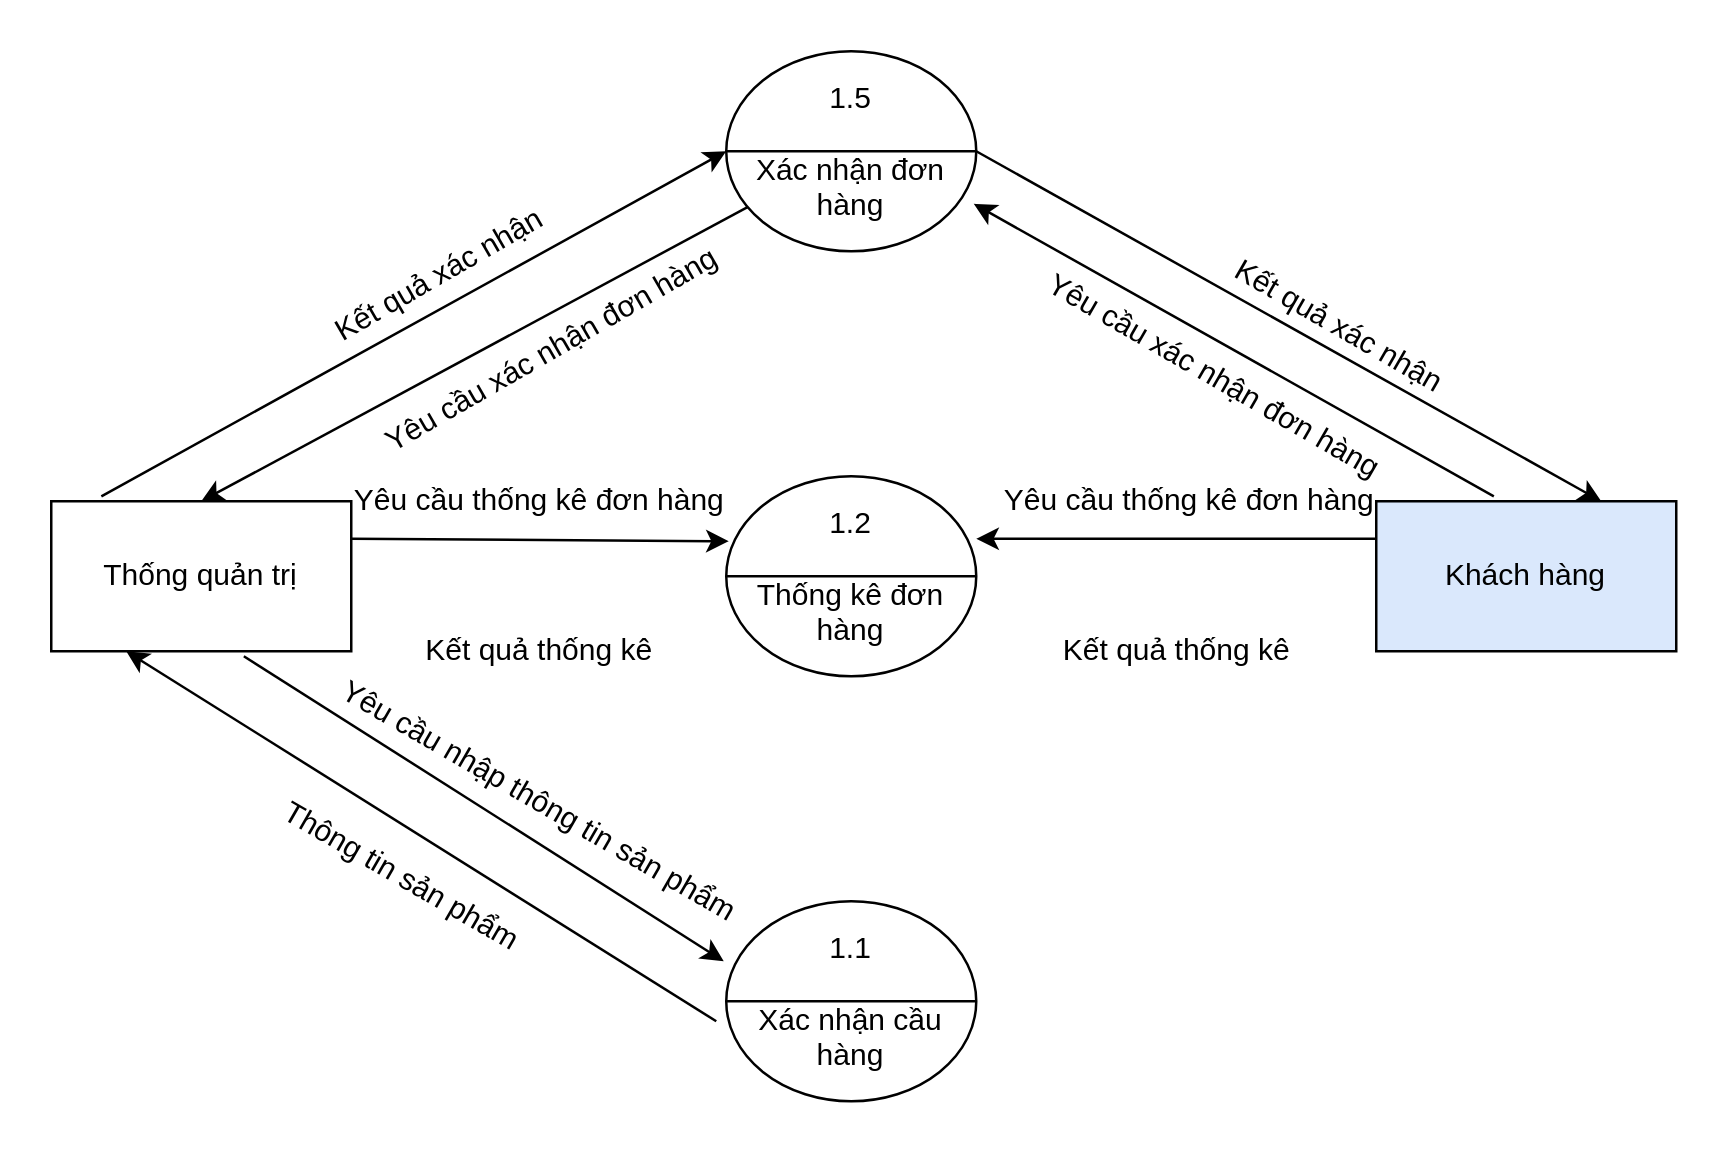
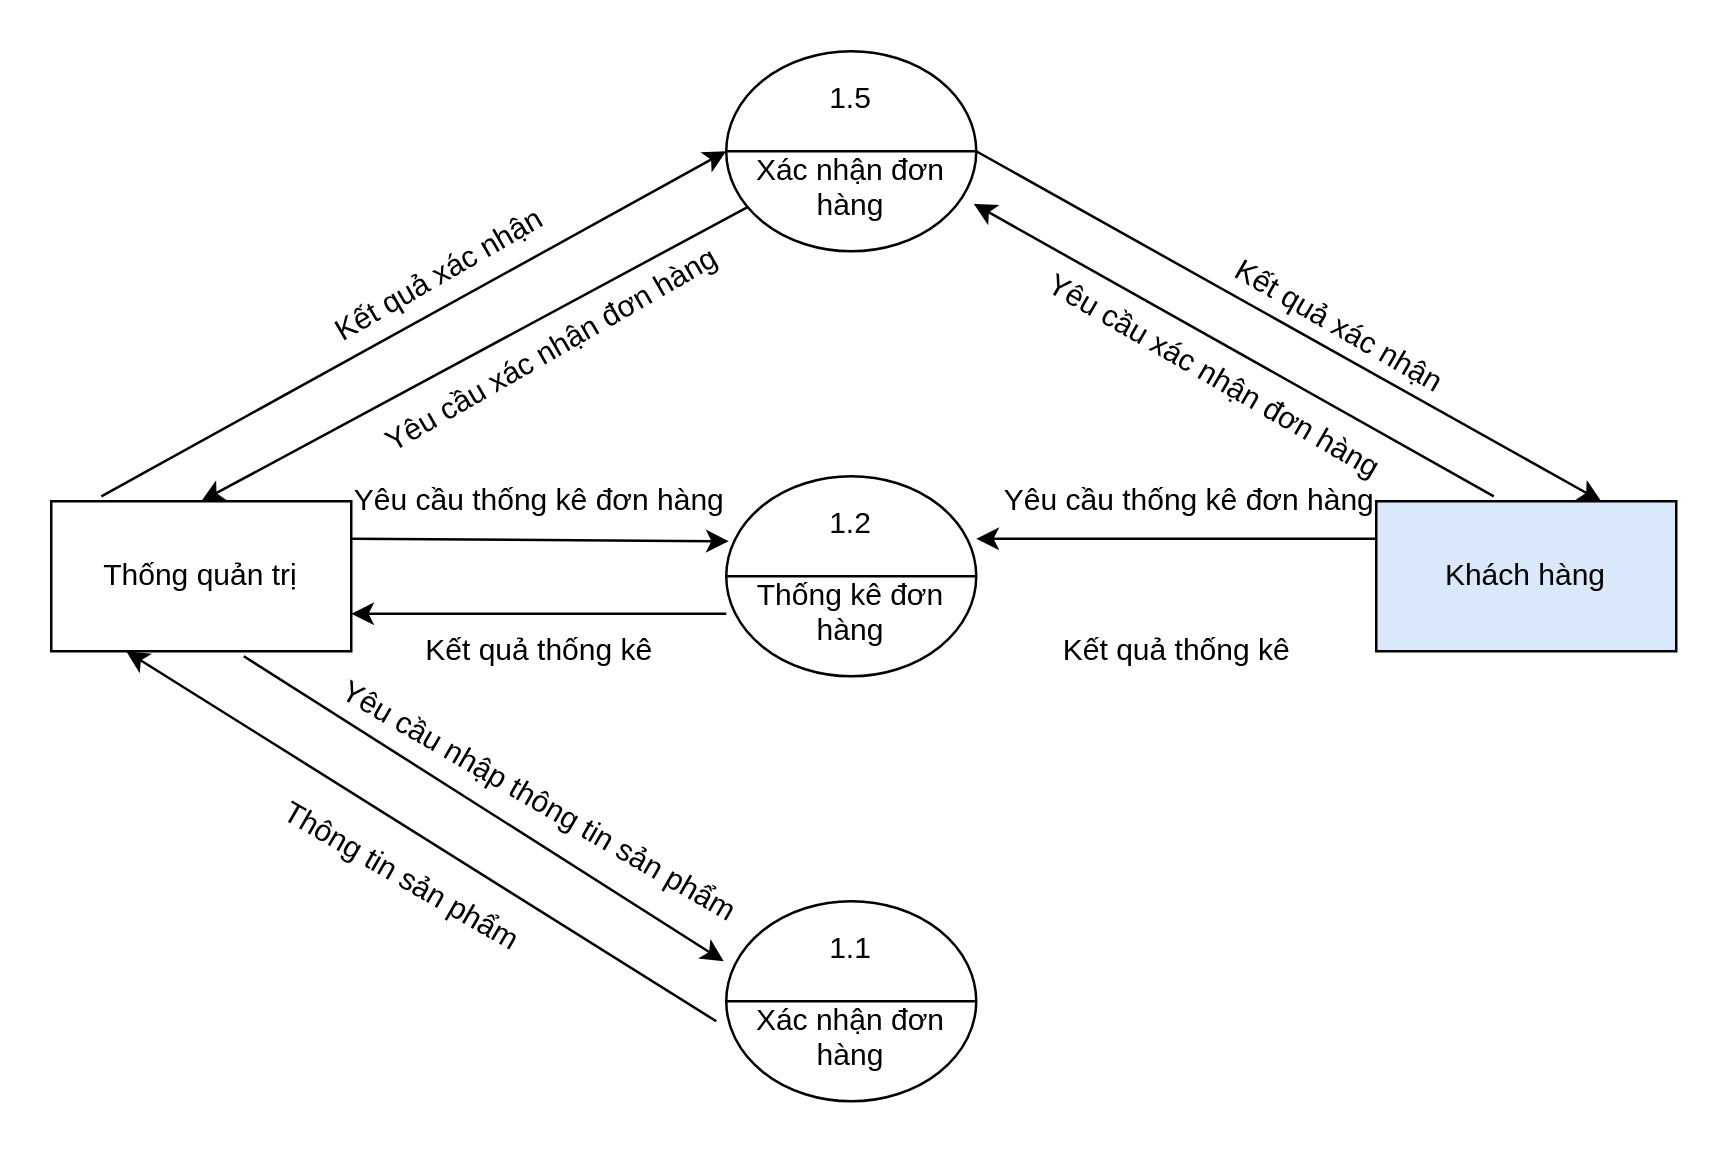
+ <mxCell id="7" value="" style="endArrow=classic;html=1;entryX=1;entryY=0.75;entryDx=0;entryDy=0;exitX=0;exitY=0.688;exitDx=0;exitDy=0;exitPerimeter=0;" edge="1" parent="1" source="2" target="3"><mxGeometry width="50" height="50" relative="1" as="geometry"><mxPoint x="240" y="370" as="sourcePoint" /><mxPoint x="290" y="320" as="targetPoint" /></mxGeometry></mxCell>
- <mxCell id="22" value="1.1&lt;br&gt;&lt;br&gt;Xác nhận cầu hàn&lt;span&gt;g&lt;/span&gt;" style="shape=lineEllipse;perimeter=ellipsePerimeter;whiteSpace=wrap;html=1;backgroundOutline=1;" vertex="1" parent="1"><mxGeometry x="290" y="360" width="100" height="80" as="geometry" /></mxCell>
+ <mxCell id="22" value="1.1&lt;br&gt;&lt;br&gt;Xác nhận đơn hàn&lt;span&gt;g&lt;/span&gt;" style="shape=lineEllipse;perimeter=ellipsePerimeter;whiteSpace=wrap;html=1;backgroundOutline=1;" vertex="1" parent="1"><mxGeometry x="290" y="360" width="100" height="80" as="geometry" /></mxCell>
